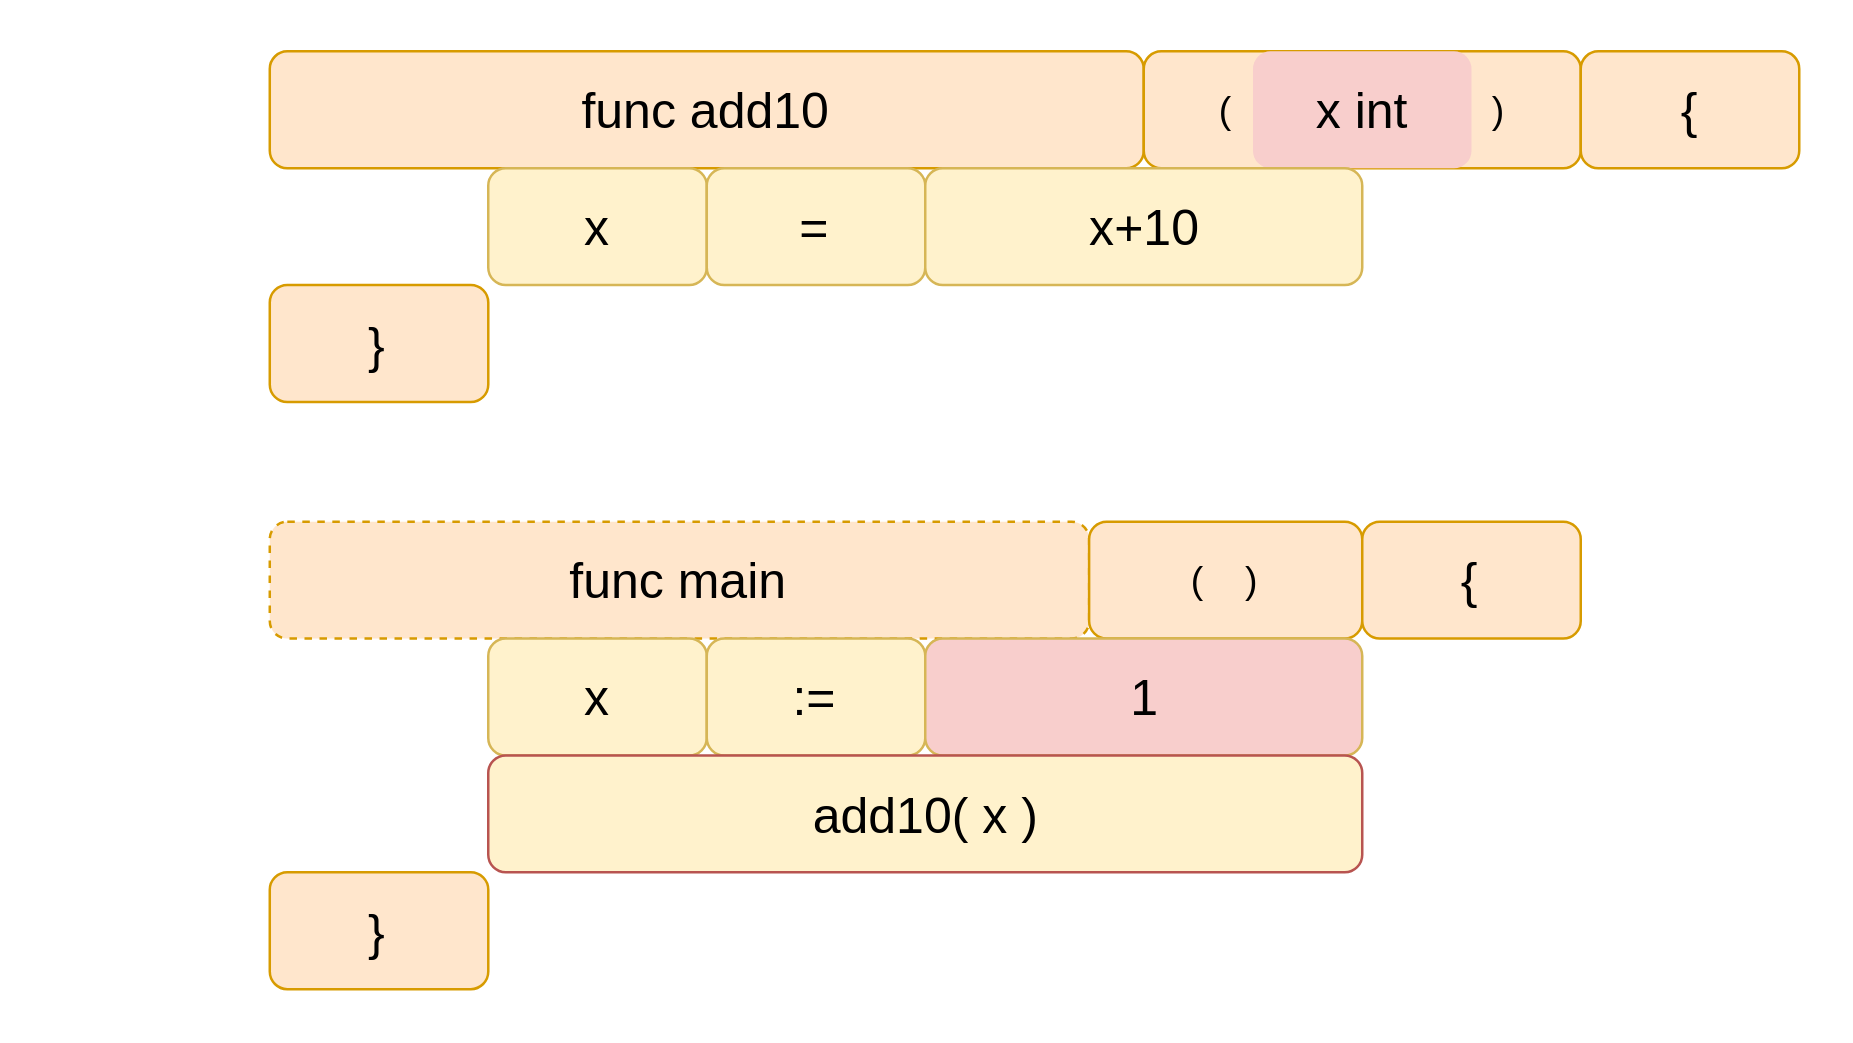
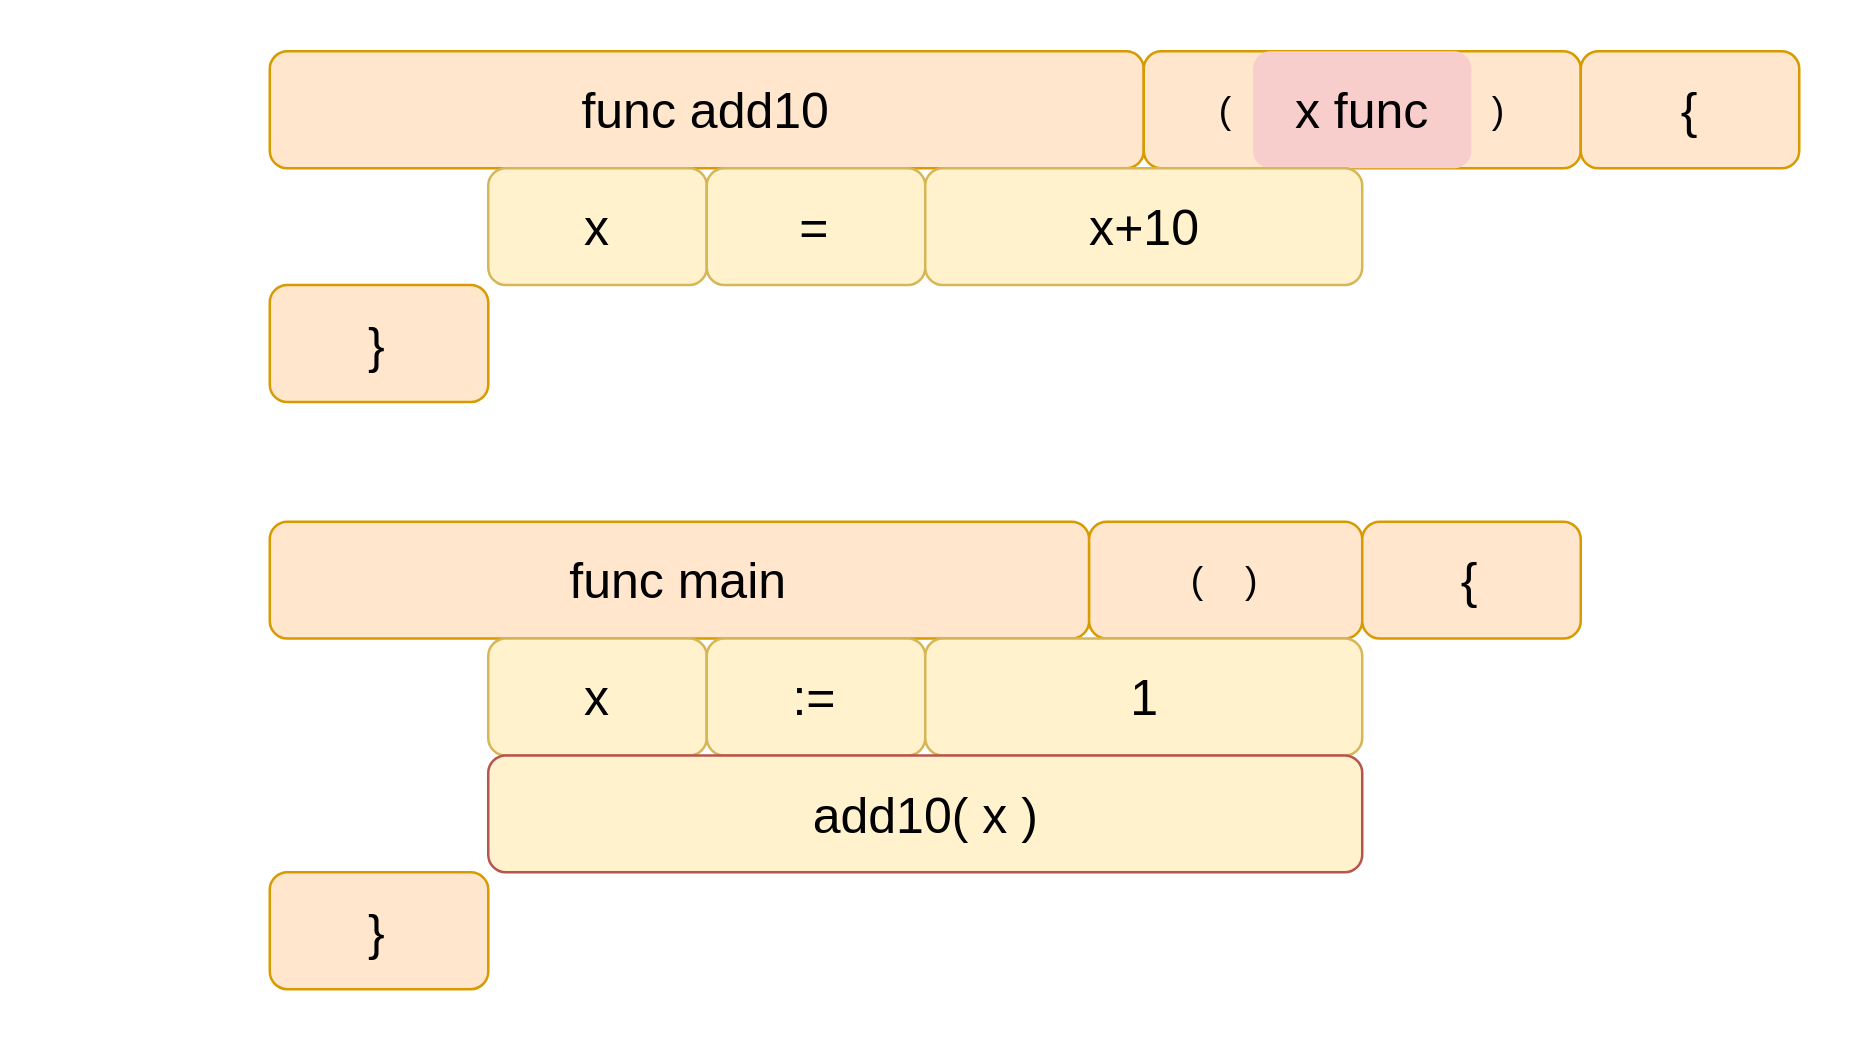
- <mxCell id="5" value="&lt;span&gt;&lt;font style=&quot;font-size: 20px&quot;&gt;x int&lt;/font&gt;&lt;/span&gt;" style="rounded=1;whiteSpace=wrap;html=1;fontSize=15;fillColor=#f8cecc;dashed=1;dashPattern=1 2;strokeColor=none;" parent="2" vertex="1"><mxGeometry x="480.562" width="87.375" height="46.729" as="geometry" /></mxCell>
+ <mxCell id="5" value="&lt;span&gt;&lt;font style=&quot;font-size: 20px&quot;&gt;x func&lt;/font&gt;&lt;/span&gt;" style="rounded=1;whiteSpace=wrap;html=1;fontSize=15;fillColor=#f8cecc;dashed=1;dashPattern=1 2;strokeColor=none;" parent="2" vertex="1"><mxGeometry x="480.562" width="87.375" height="46.729" as="geometry" /></mxCell>
- <mxCell id="11" value="&lt;font style=&quot;font-size: 20px&quot;&gt;func main&lt;/font&gt;" style="rounded=1;whiteSpace=wrap;html=1;fontSize=15;fillColor=#ffe6cc;strokeColor=#d79b00;dashed=1;" parent="2" vertex="1"><mxGeometry x="87.375" y="188.084" width="327.656" height="46.729" as="geometry" /></mxCell>
+ <mxCell id="11" value="&lt;font style=&quot;font-size: 20px&quot;&gt;func main&lt;/font&gt;" style="rounded=1;whiteSpace=wrap;html=1;fontSize=15;fillColor=#ffe6cc;strokeColor=#d79b00;" parent="2" vertex="1"><mxGeometry x="87.375" y="188.084" width="327.656" height="46.729" as="geometry" /></mxCell>
- <mxCell id="17" value="&lt;span style=&quot;font-size: 20px&quot;&gt;1&lt;/span&gt;" style="rounded=1;whiteSpace=wrap;html=1;fontSize=15;fillColor=#f8cecc;strokeColor=#d6b656;" parent="2" vertex="1"><mxGeometry x="349.5" y="234.813" width="174.75" height="46.729" as="geometry" /></mxCell>
+ <mxCell id="17" value="&lt;span style=&quot;font-size: 20px&quot;&gt;1&lt;/span&gt;" style="rounded=1;whiteSpace=wrap;html=1;fontSize=15;fillColor=#fff2cc;strokeColor=#d6b656;" parent="2" vertex="1"><mxGeometry x="349.5" y="234.813" width="174.75" height="46.729" as="geometry" /></mxCell>
